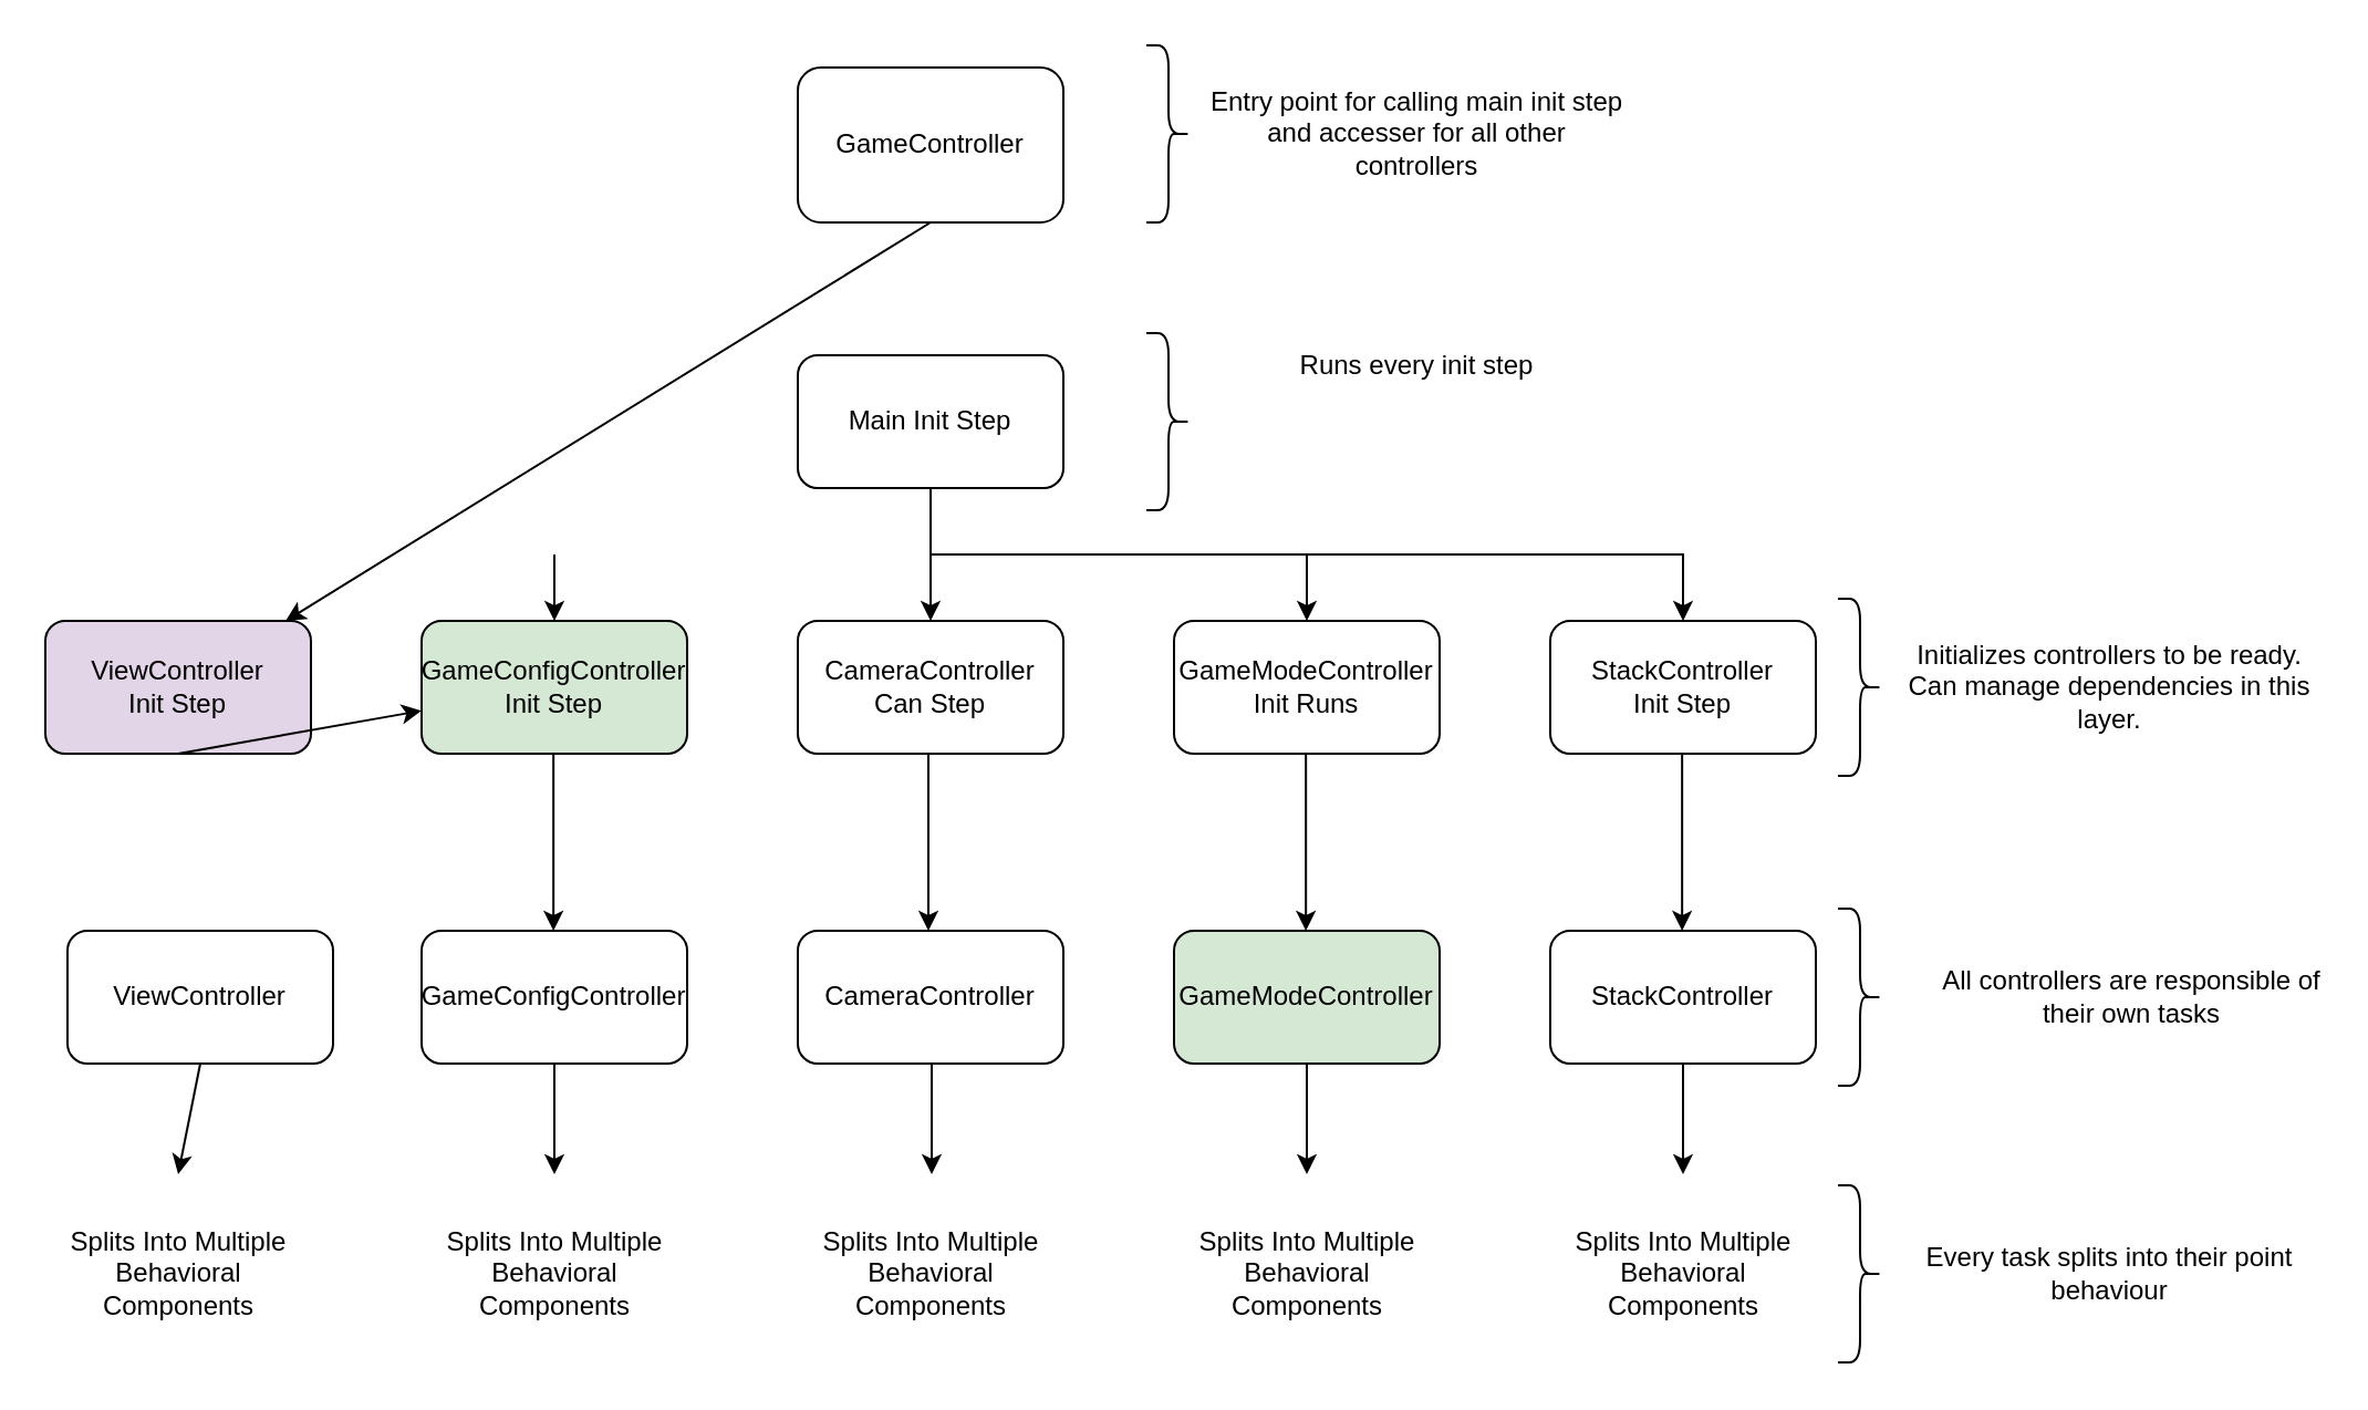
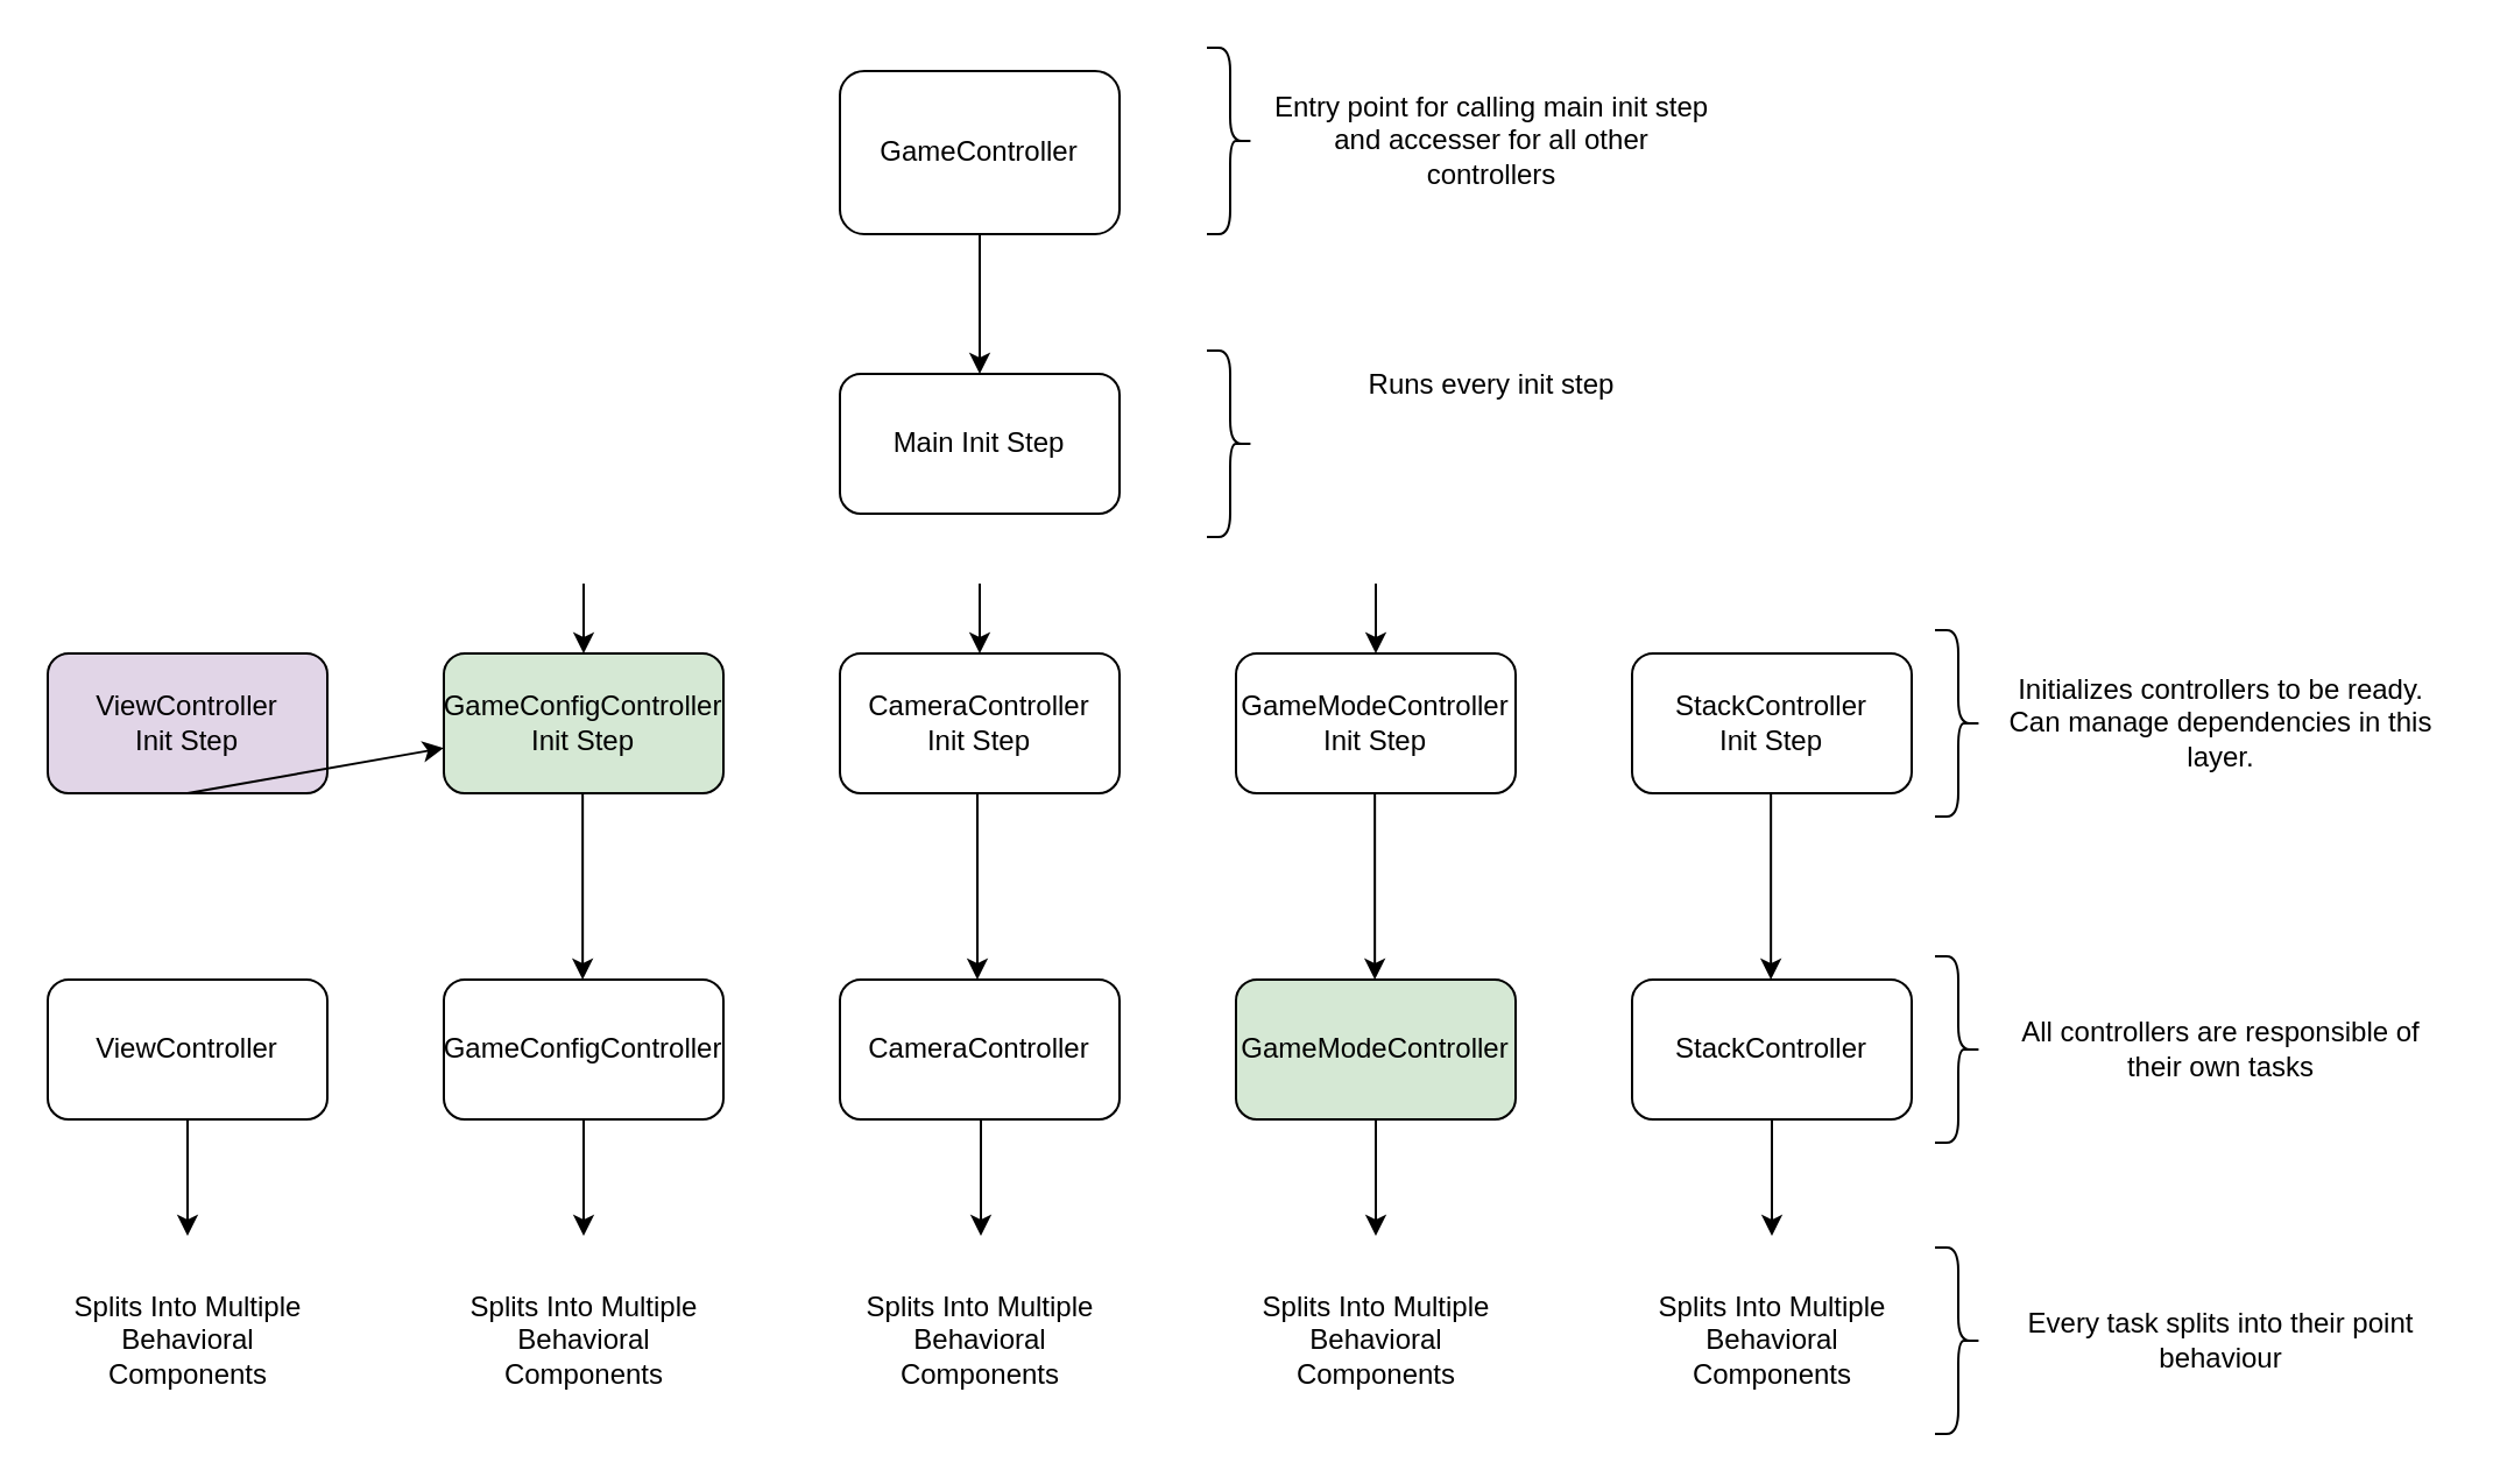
- <mxCell id="9" value="" style="endArrow=classic;html=1;rounded=0;exitX=0.5;exitY=1;exitDx=0;exitDy=0;" edge="1" parent="1" source="2" target="4"><mxGeometry width="50" height="50" relative="1" as="geometry"><mxPoint x="505" y="140" as="sourcePoint" /><mxPoint x="555" y="90" as="targetPoint" /></mxGeometry></mxCell>
+ <mxCell id="9" value="" style="endArrow=classic;html=1;rounded=0;exitX=0.5;exitY=1;exitDx=0;exitDy=0;entryX=0.5;entryY=0;entryDx=0;entryDy=0;" edge="1" parent="1" source="2" target="3"><mxGeometry width="50" height="50" relative="1" as="geometry"><mxPoint x="505" y="140" as="sourcePoint" /><mxPoint x="555" y="90" as="targetPoint" /></mxGeometry></mxCell>
- <mxCell id="12" value="" style="endArrow=classic;html=1;rounded=0;exitX=0.5;exitY=1;exitDx=0;exitDy=0;entryX=0.5;entryY=0;entryDx=0;entryDy=0;" edge="1" parent="1" source="3" target="8"><mxGeometry width="50" height="50" relative="1" as="geometry"><mxPoint x="535" y="270" as="sourcePoint" /><mxPoint x="585" y="220" as="targetPoint" /><Array as="points"><mxPoint x="420" y="250" /><mxPoint x="760" y="250" /></Array></mxGeometry></mxCell>
- <mxCell id="6" value="CameraController&lt;br&gt;Can Step" style="rounded=1;whiteSpace=wrap;html=1;" vertex="1" parent="1"><mxGeometry x="360" y="280" width="120" height="60" as="geometry" /></mxCell>
+ <mxCell id="6" value="CameraController&lt;br&gt;Init Step" style="rounded=1;whiteSpace=wrap;html=1;" vertex="1" parent="1"><mxGeometry x="360" y="280" width="120" height="60" as="geometry" /></mxCell>
- <mxCell id="7" value="GameModeController&lt;br&gt;Init Runs" style="rounded=1;whiteSpace=wrap;html=1;" vertex="1" parent="1"><mxGeometry x="530" y="280" width="120" height="60" as="geometry" /></mxCell>
+ <mxCell id="7" value="GameModeController&lt;br&gt;Init Step" style="rounded=1;whiteSpace=wrap;html=1;" vertex="1" parent="1"><mxGeometry x="530" y="280" width="120" height="60" as="geometry" /></mxCell>
- <mxCell id="14" value="ViewController" style="rounded=1;whiteSpace=wrap;html=1;" vertex="1" parent="1"><mxGeometry x="30" y="420" width="120" height="60" as="geometry" /></mxCell>
+ <mxCell id="14" value="ViewController" style="rounded=1;whiteSpace=wrap;html=1;" vertex="1" parent="1"><mxGeometry x="20" y="420" width="120" height="60" as="geometry" /></mxCell>
- <mxCell id="41" value="All controllers are responsible of their own tasks" style="text;html=1;strokeColor=none;fillColor=none;align=center;verticalAlign=middle;whiteSpace=wrap;rounded=0;" vertex="1" parent="1"><mxGeometry x="867.5" y="417.5" width="190" height="65" as="geometry" /></mxCell>
+ <mxCell id="41" value="All controllers are responsible of their own tasks" style="text;html=1;strokeColor=none;fillColor=none;align=center;verticalAlign=middle;whiteSpace=wrap;rounded=0;" vertex="1" parent="1"><mxGeometry x="857.5" y="417.5" width="190" height="65" as="geometry" /></mxCell>
